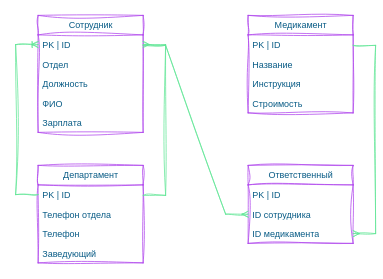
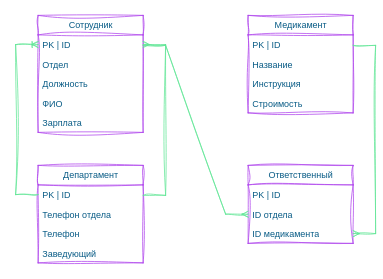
- <mxCell id="22" value="ID сотрудника" style="text;strokeColor=none;fillColor=none;align=left;verticalAlign=top;spacingLeft=4;spacingRight=4;overflow=hidden;rotatable=0;points=[[0,0.5],[1,0.5]];portConstraint=eastwest;whiteSpace=wrap;html=1;sketch=1;curveFitting=1;jiggle=2;labelBackgroundColor=none;fontColor=#095C86;" vertex="1" parent="20"><mxGeometry y="52" width="140" height="26" as="geometry" /></mxCell>
+ <mxCell id="22" value="ID отдела" style="text;strokeColor=none;fillColor=none;align=left;verticalAlign=top;spacingLeft=4;spacingRight=4;overflow=hidden;rotatable=0;points=[[0,0.5],[1,0.5]];portConstraint=eastwest;whiteSpace=wrap;html=1;sketch=1;curveFitting=1;jiggle=2;labelBackgroundColor=none;fontColor=#095C86;" vertex="1" parent="20"><mxGeometry y="52" width="140" height="26" as="geometry" /></mxCell>
